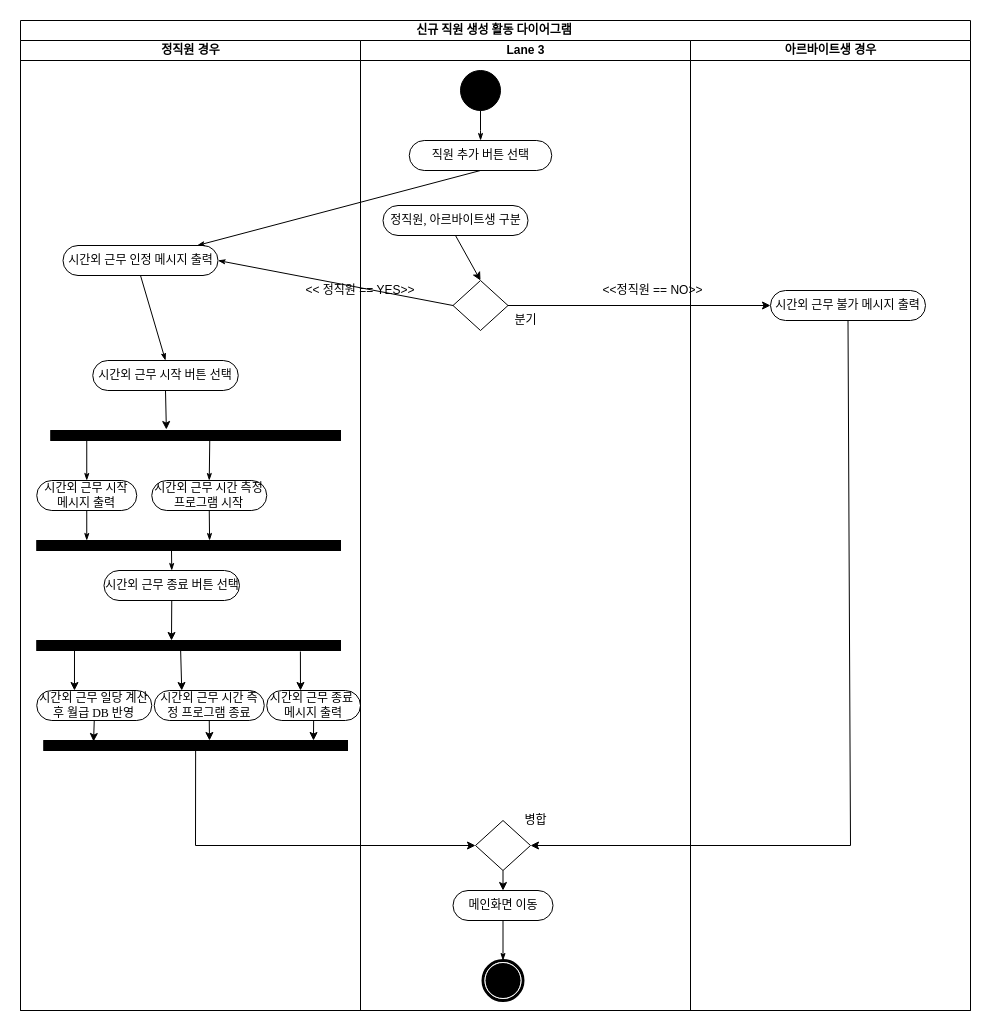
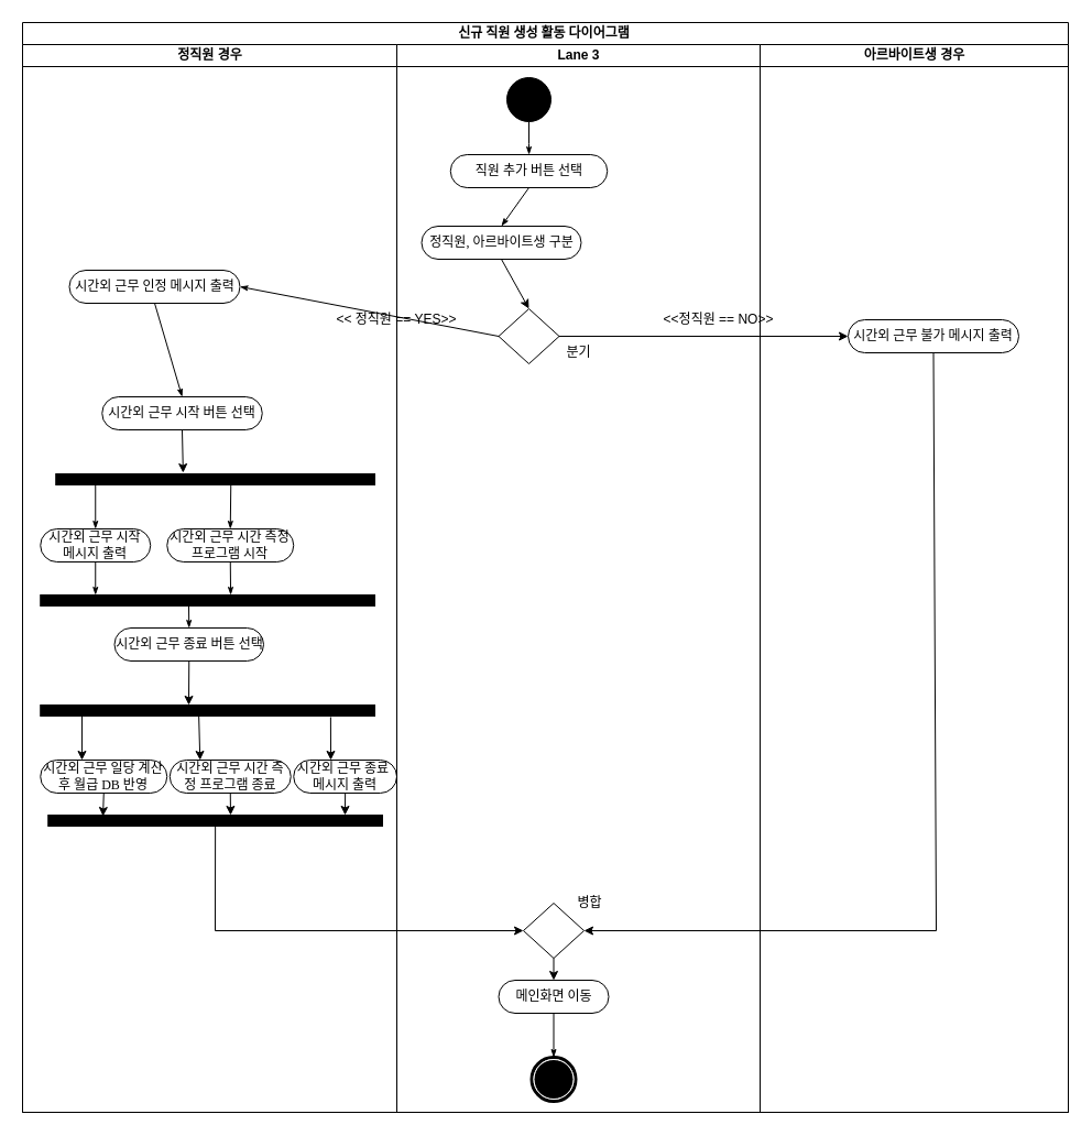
- <mxCell id="34" style="edgeStyle=none;rounded=0;html=1;labelBackgroundColor=none;startArrow=none;startFill=0;startSize=5;endArrow=classicThin;endFill=1;endSize=5;jettySize=auto;orthogonalLoop=1;strokeWidth=1;fontFamily=Verdana;fontSize=12;exitX=0.5;exitY=1;exitDx=0;exitDy=0;" parent="31" source="32" target="9" edge="1"><mxGeometry relative="1" as="geometry"><mxPoint x="70.565" y="298" as="sourcePoint" /><mxPoint x="105" y="160" as="targetPoint" /></mxGeometry></mxCell>
+ <mxCell id="34" style="edgeStyle=none;rounded=0;html=1;labelBackgroundColor=none;startArrow=none;startFill=0;startSize=5;endArrow=classicThin;endFill=1;endSize=5;jettySize=auto;orthogonalLoop=1;strokeWidth=1;fontFamily=Verdana;fontSize=12;exitX=0.5;exitY=1;exitDx=0;exitDy=0;entryX=0.5;entryY=0;entryDx=0;entryDy=0;" parent="31" source="32" target="33" edge="1"><mxGeometry relative="1" as="geometry"><mxPoint x="70.565" y="298" as="sourcePoint" /><mxPoint x="105" y="160" as="targetPoint" /></mxGeometry></mxCell>
